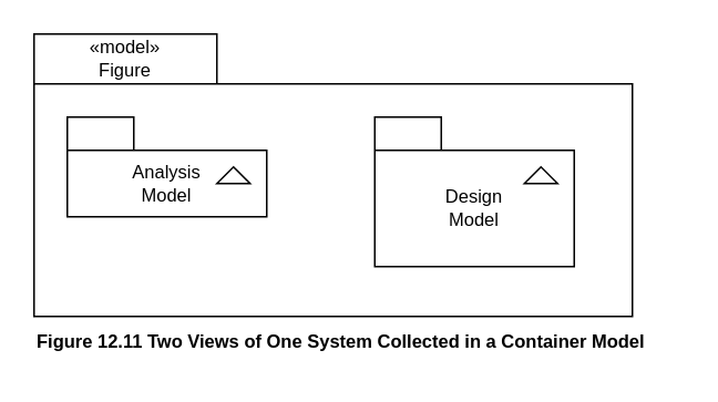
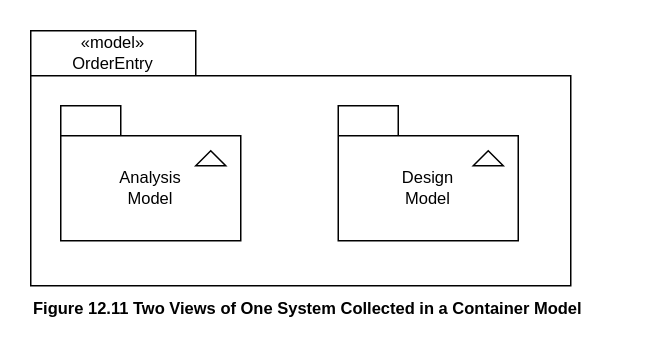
- <mxCell id="2" value="&lt;span style=&quot;font-weight: normal;&quot;&gt;«model»&lt;br&gt;Figure&lt;/span&gt;" style="shape=folder;fontStyle=1;tabWidth=110;tabHeight=30;tabPosition=left;html=1;boundedLbl=1;labelInHeader=1;container=1;collapsible=0;whiteSpace=wrap;fontFamily=Helvetica;fontSize=11;fontColor=default;" vertex="1" parent="1"><mxGeometry width="360" height="170" as="geometry" x="20" y="20" /></mxCell>
+ <mxCell id="2" value="&lt;span style=&quot;font-weight: normal;&quot;&gt;«model»&lt;br&gt;OrderEntry&lt;/span&gt;" style="shape=folder;fontStyle=1;tabWidth=110;tabHeight=30;tabPosition=left;html=1;boundedLbl=1;labelInHeader=1;container=1;collapsible=0;whiteSpace=wrap;fontFamily=Helvetica;fontSize=11;fontColor=default;" vertex="1" parent="1"><mxGeometry width="360" height="170" as="geometry" x="20" y="20" /></mxCell>
- <mxCell id="4" value="&lt;span style=&quot;font-weight: normal;&quot;&gt;Analysis&lt;br&gt;Model&lt;/span&gt;" style="shape=folder;fontStyle=1;tabWidth=40;tabHeight=20;tabPosition=left;html=1;boundedLbl=1;folderSymbol=triangle;whiteSpace=wrap;fontFamily=Helvetica;fontSize=11;fontColor=default;" vertex="1" parent="2"><mxGeometry x="20" y="50" width="120" height="60" as="geometry" /></mxCell>
+ <mxCell id="4" value="&lt;span style=&quot;font-weight: normal;&quot;&gt;Analysis&lt;br&gt;Model&lt;/span&gt;" style="shape=folder;fontStyle=1;tabWidth=40;tabHeight=20;tabPosition=left;html=1;boundedLbl=1;folderSymbol=triangle;whiteSpace=wrap;fontFamily=Helvetica;fontSize=11;fontColor=default;" vertex="1" parent="2"><mxGeometry x="20" y="50" width="120" height="90" as="geometry" /></mxCell>
